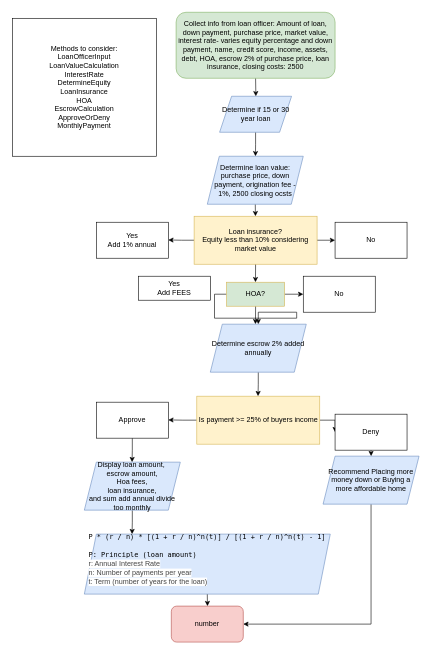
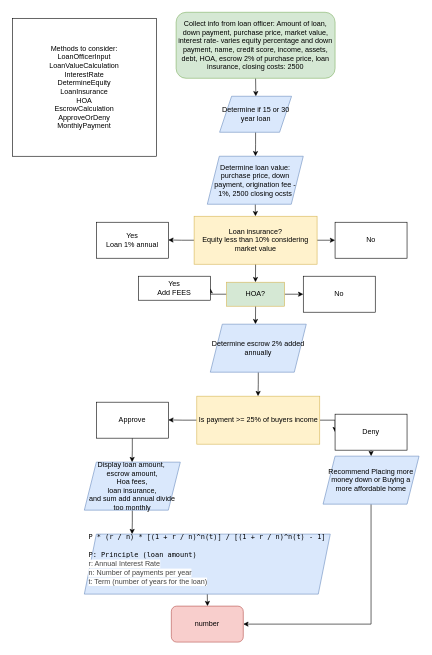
- <mxCell id="12" value="Yes&lt;br&gt;Add 1% annual" style="rounded=0;whiteSpace=wrap;html=1;" vertex="1" parent="1"><mxGeometry x="160" y="370" width="120" height="60" as="geometry" /></mxCell>
+ <mxCell id="12" value="Yes&lt;br&gt;Loan 1% annual" style="rounded=0;whiteSpace=wrap;html=1;" vertex="1" parent="1"><mxGeometry x="160" y="370" width="120" height="60" as="geometry" /></mxCell>
- <mxCell id="14" style="edgeStyle=orthogonalEdgeStyle;rounded=0;orthogonalLoop=1;jettySize=auto;html=1;exitX=0;exitY=0.5;exitDx=0;exitDy=0;" edge="1" parent="1" source="17" target="21"><mxGeometry relative="1" as="geometry" /></mxCell>
+ <mxCell id="14" style="edgeStyle=orthogonalEdgeStyle;rounded=0;orthogonalLoop=1;jettySize=auto;html=1;exitX=0;exitY=0.5;exitDx=0;exitDy=0;entryX=1;entryY=0.5;entryDx=0;entryDy=0;" edge="1" parent="1" source="17" target="19"><mxGeometry relative="1" as="geometry" /></mxCell>
